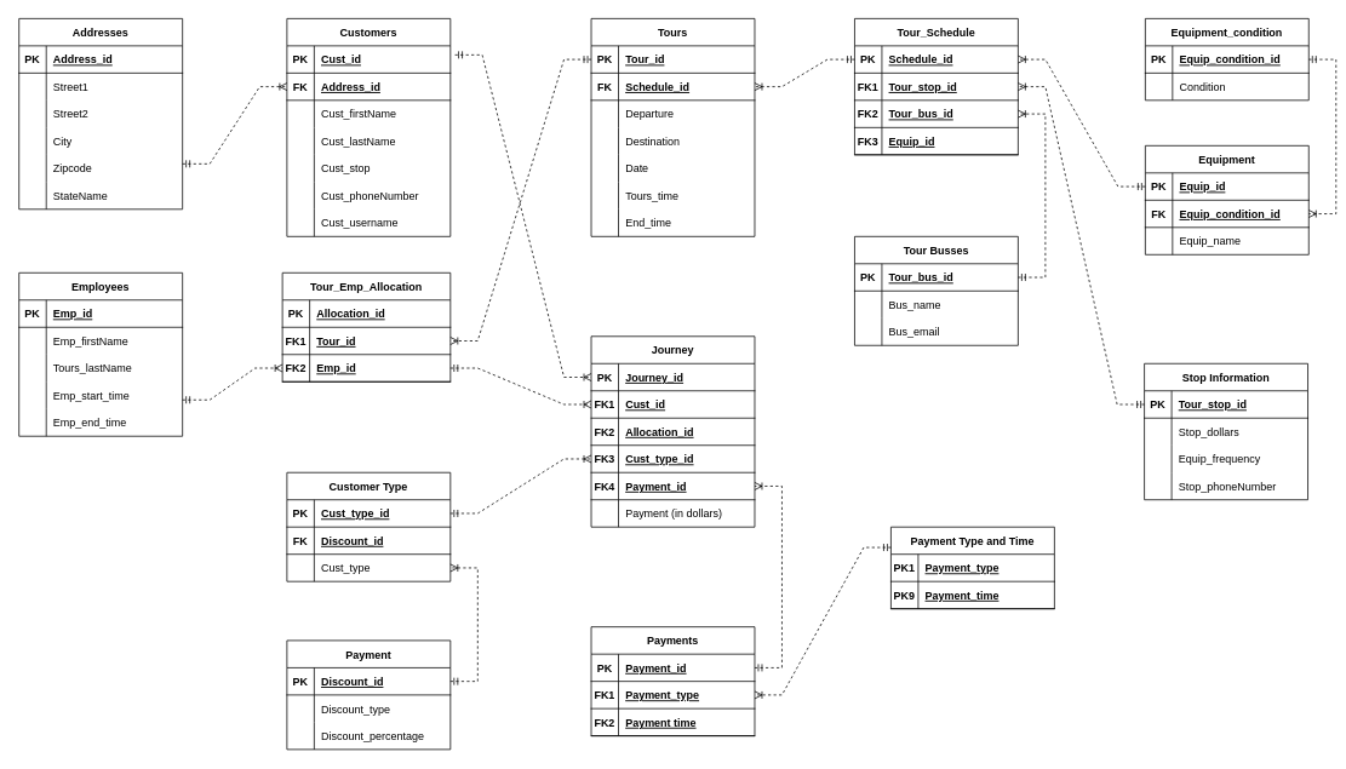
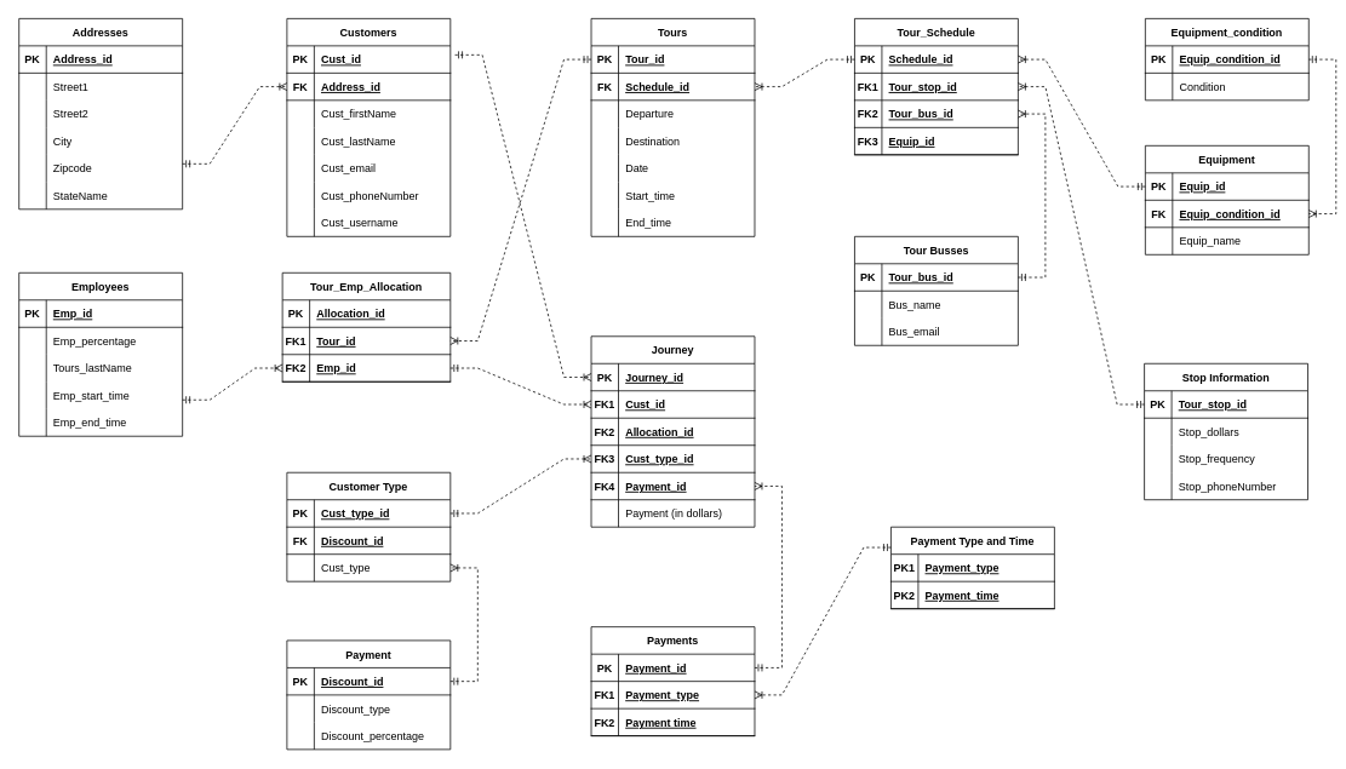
- <mxCell id="17" value="Cust_stop" style="shape=partialRectangle;connectable=0;fillColor=none;top=0;left=0;bottom=0;right=0;align=left;spacingLeft=6;overflow=hidden;" parent="15" vertex="1"><mxGeometry x="30" width="150" height="30" as="geometry"><mxRectangle width="150" height="30" as="alternateBounds" /></mxGeometry></mxCell>
+ <mxCell id="17" value="Cust_email" style="shape=partialRectangle;connectable=0;fillColor=none;top=0;left=0;bottom=0;right=0;align=left;spacingLeft=6;overflow=hidden;" parent="15" vertex="1"><mxGeometry x="30" width="150" height="30" as="geometry"><mxRectangle width="150" height="30" as="alternateBounds" /></mxGeometry></mxCell>
- <mxCell id="61" value="Tours_time" style="shape=partialRectangle;connectable=0;fillColor=none;top=0;left=0;bottom=0;right=0;align=left;spacingLeft=6;overflow=hidden;" parent="59" vertex="1"><mxGeometry x="30" width="150" height="30" as="geometry"><mxRectangle width="150" height="30" as="alternateBounds" /></mxGeometry></mxCell>
+ <mxCell id="61" value="Start_time" style="shape=partialRectangle;connectable=0;fillColor=none;top=0;left=0;bottom=0;right=0;align=left;spacingLeft=6;overflow=hidden;" parent="59" vertex="1"><mxGeometry x="30" width="150" height="30" as="geometry"><mxRectangle width="150" height="30" as="alternateBounds" /></mxGeometry></mxCell>
- <mxCell id="103" value="Emp_firstName" style="shape=partialRectangle;connectable=0;fillColor=none;top=0;left=0;bottom=0;right=0;align=left;spacingLeft=6;overflow=hidden;" parent="101" vertex="1"><mxGeometry x="30" width="150" height="30" as="geometry"><mxRectangle width="150" height="30" as="alternateBounds" /></mxGeometry></mxCell>
+ <mxCell id="103" value="Emp_percentage" style="shape=partialRectangle;connectable=0;fillColor=none;top=0;left=0;bottom=0;right=0;align=left;spacingLeft=6;overflow=hidden;" parent="101" vertex="1"><mxGeometry x="30" width="150" height="30" as="geometry"><mxRectangle width="150" height="30" as="alternateBounds" /></mxGeometry></mxCell>
- <mxCell id="93" value="Equip_frequency" style="shape=partialRectangle;connectable=0;fillColor=none;top=0;left=0;bottom=0;right=0;align=left;spacingLeft=6;overflow=hidden;" parent="91" vertex="1"><mxGeometry x="30" width="150" height="30" as="geometry"><mxRectangle width="150" height="30" as="alternateBounds" /></mxGeometry></mxCell>
+ <mxCell id="93" value="Stop_frequency" style="shape=partialRectangle;connectable=0;fillColor=none;top=0;left=0;bottom=0;right=0;align=left;spacingLeft=6;overflow=hidden;" parent="91" vertex="1"><mxGeometry x="30" width="150" height="30" as="geometry"><mxRectangle width="150" height="30" as="alternateBounds" /></mxGeometry></mxCell>
- <mxCell id="128" value="PK9" style="shape=partialRectangle;connectable=0;fillColor=none;top=0;left=0;bottom=0;right=0;fontStyle=1;overflow=hidden;" parent="127" vertex="1"><mxGeometry width="30" height="30" as="geometry"><mxRectangle width="30" height="30" as="alternateBounds" /></mxGeometry></mxCell>
+ <mxCell id="128" value="PK2" style="shape=partialRectangle;connectable=0;fillColor=none;top=0;left=0;bottom=0;right=0;fontStyle=1;overflow=hidden;" parent="127" vertex="1"><mxGeometry width="30" height="30" as="geometry"><mxRectangle width="30" height="30" as="alternateBounds" /></mxGeometry></mxCell>
